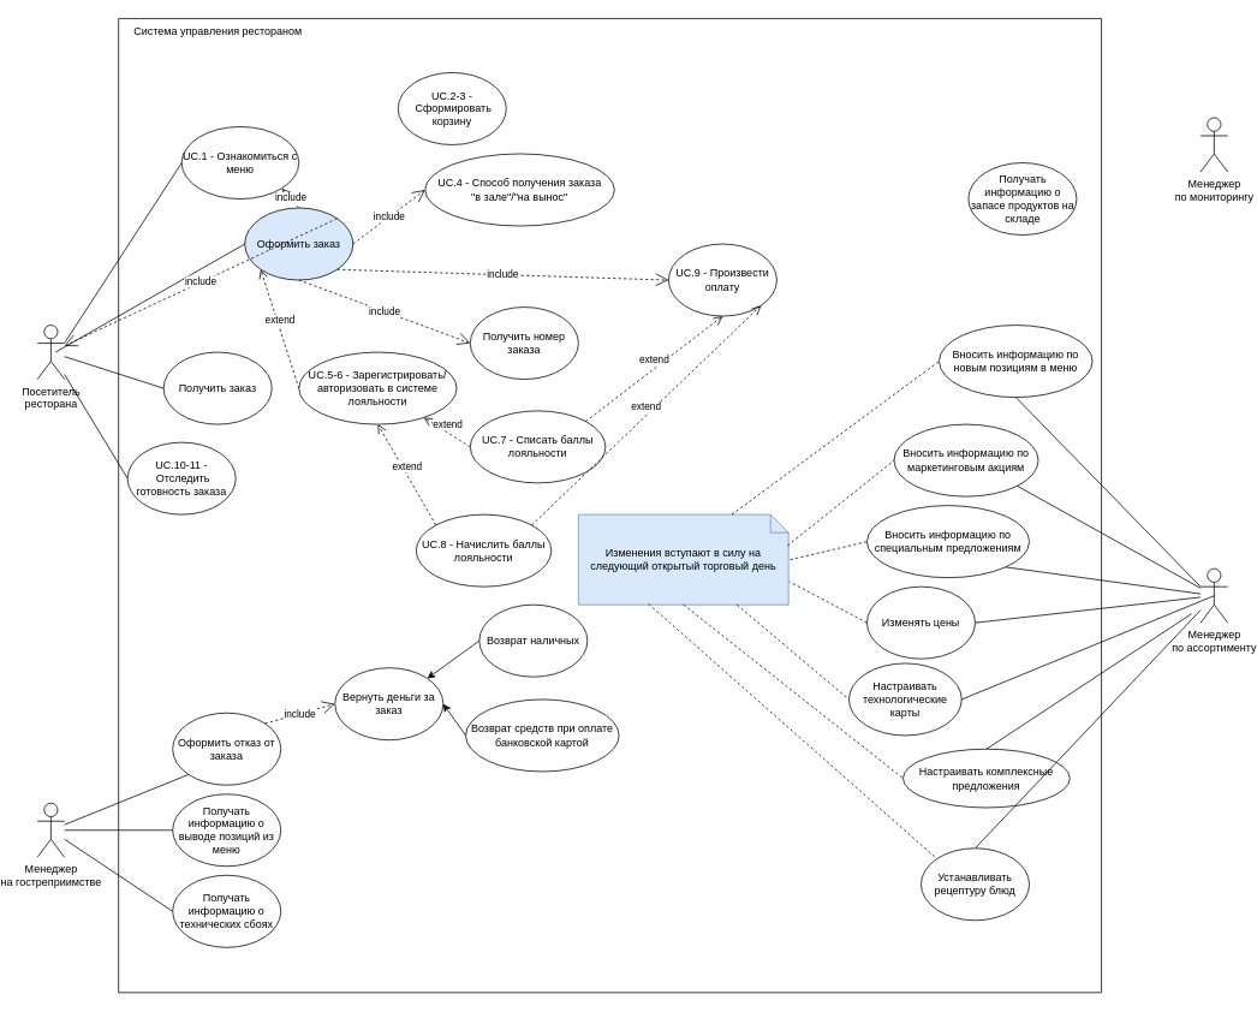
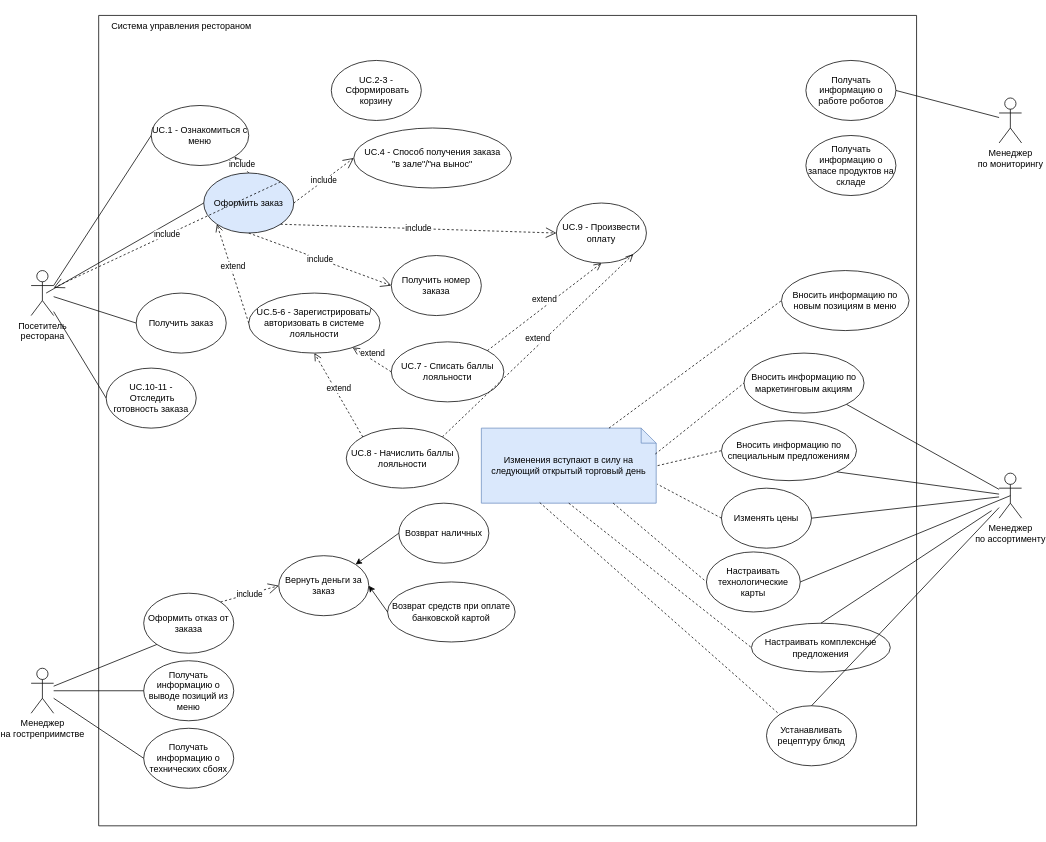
+ <mxCell id="13" value="Получать информацию о работе роботов" style="ellipse;whiteSpace=wrap;html=1;" parent="1" vertex="1"><mxGeometry x="1052.5" y="80" width="120" height="80" as="geometry" /></mxCell>
+ <mxCell id="36" value="" style="endArrow=none;html=1;rounded=0;exitX=1;exitY=0.5;exitDx=0;exitDy=0;" parent="1" source="13" target="5" edge="1"><mxGeometry width="50" height="50" relative="1" as="geometry"><mxPoint x="612.5" y="360" as="sourcePoint" /><mxPoint x="662.5" y="310" as="targetPoint" /></mxGeometry></mxCell>
- <mxCell id="37" value="" style="endArrow=none;html=1;rounded=0;entryX=0;entryY=0.333;entryDx=0;entryDy=0;entryPerimeter=0;exitX=0.5;exitY=1;exitDx=0;exitDy=0;" parent="1" source="15" target="4" edge="1"><mxGeometry width="50" height="50" relative="1" as="geometry"><mxPoint x="760" y="750" as="sourcePoint" /><mxPoint x="810" y="700" as="targetPoint" /></mxGeometry></mxCell>
